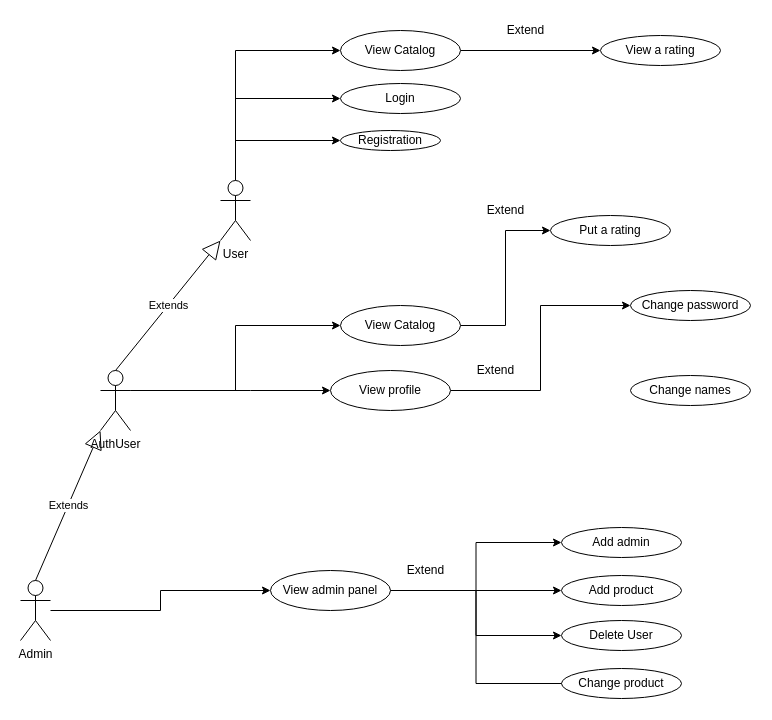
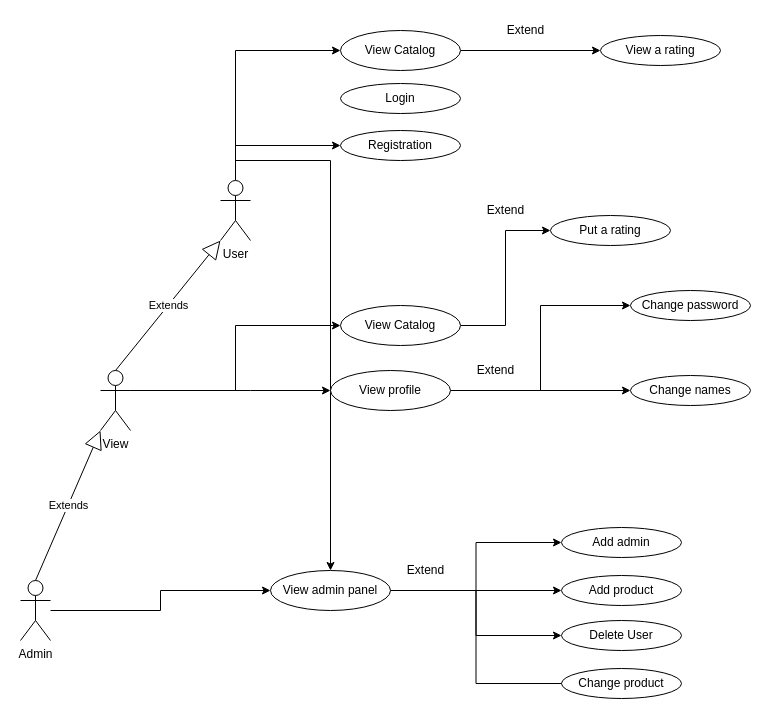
- <mxCell id="5" style="edgeStyle=orthogonalEdgeStyle;rounded=0;orthogonalLoop=1;jettySize=auto;html=1;exitX=0.5;exitY=0;exitDx=0;exitDy=0;exitPerimeter=0;entryX=0;entryY=0.5;entryDx=0;entryDy=0;" parent="1" source="7" target="13" edge="1"><mxGeometry relative="1" as="geometry" /></mxCell>
+ <mxCell id="5" style="edgeStyle=orthogonalEdgeStyle;rounded=0;orthogonalLoop=1;jettySize=auto;html=1;exitX=0.5;exitY=0;exitDx=0;exitDy=0;exitPerimeter=0;" parent="1" source="7" target="37" edge="1"><mxGeometry relative="1" as="geometry" /></mxCell>
- <mxCell id="14" value="Registration" style="ellipse;whiteSpace=wrap;html=1;" parent="1" vertex="1"><mxGeometry x="340" y="130" width="100" height="20" as="geometry" /></mxCell>
+ <mxCell id="14" value="Registration" style="ellipse;whiteSpace=wrap;html=1;" parent="1" vertex="1"><mxGeometry x="340" y="130" width="120" height="30" as="geometry" /></mxCell>
+ <mxCell id="30" style="edgeStyle=orthogonalEdgeStyle;rounded=0;orthogonalLoop=1;jettySize=auto;html=1;entryX=0;entryY=0.5;entryDx=0;entryDy=0;" parent="1" source="31" target="17" edge="1"><mxGeometry relative="1" as="geometry" /></mxCell>
- <mxCell id="10" value="AuthUser" style="shape=umlActor;verticalLabelPosition=bottom;verticalAlign=top;html=1;outlineConnect=0;" parent="1" vertex="1"><mxGeometry x="100" y="370" width="30" height="60" as="geometry" /></mxCell>
+ <mxCell id="10" value="View" style="shape=umlActor;verticalLabelPosition=bottom;verticalAlign=top;html=1;outlineConnect=0;" parent="1" vertex="1"><mxGeometry x="100" y="370" width="30" height="60" as="geometry" /></mxCell>
